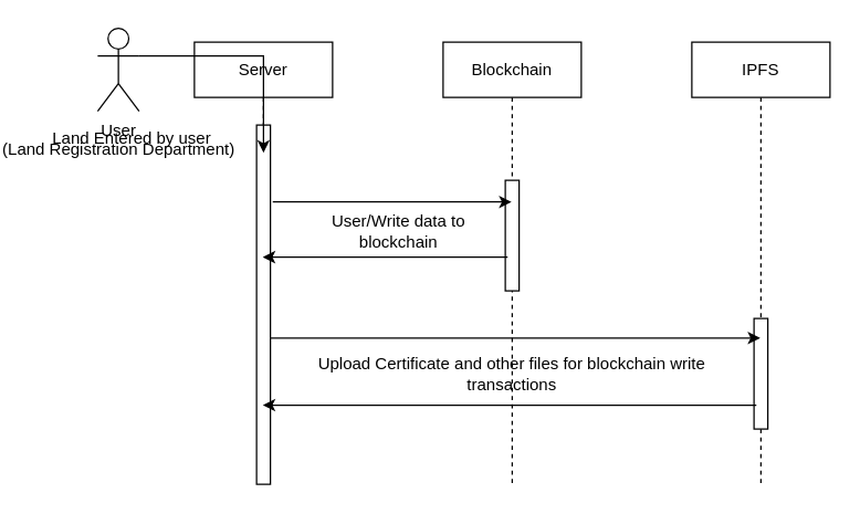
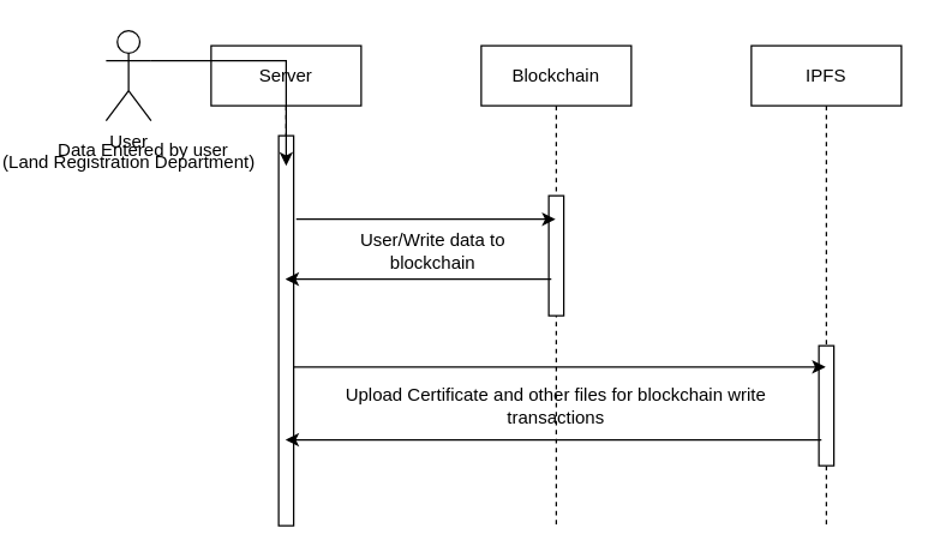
- <mxCell id="10" value="Land Entered by user" style="text;html=1;strokeColor=none;fillColor=none;align=center;verticalAlign=middle;whiteSpace=wrap;rounded=0;" vertex="1" parent="1"><mxGeometry x="20" y="90" width="150" height="20" as="geometry" /></mxCell>
+ <mxCell id="10" value="Data Entered by user" style="text;html=1;strokeColor=none;fillColor=none;align=center;verticalAlign=middle;whiteSpace=wrap;rounded=0;" vertex="1" parent="1"><mxGeometry x="20" y="90" width="150" height="20" as="geometry" /></mxCell>
